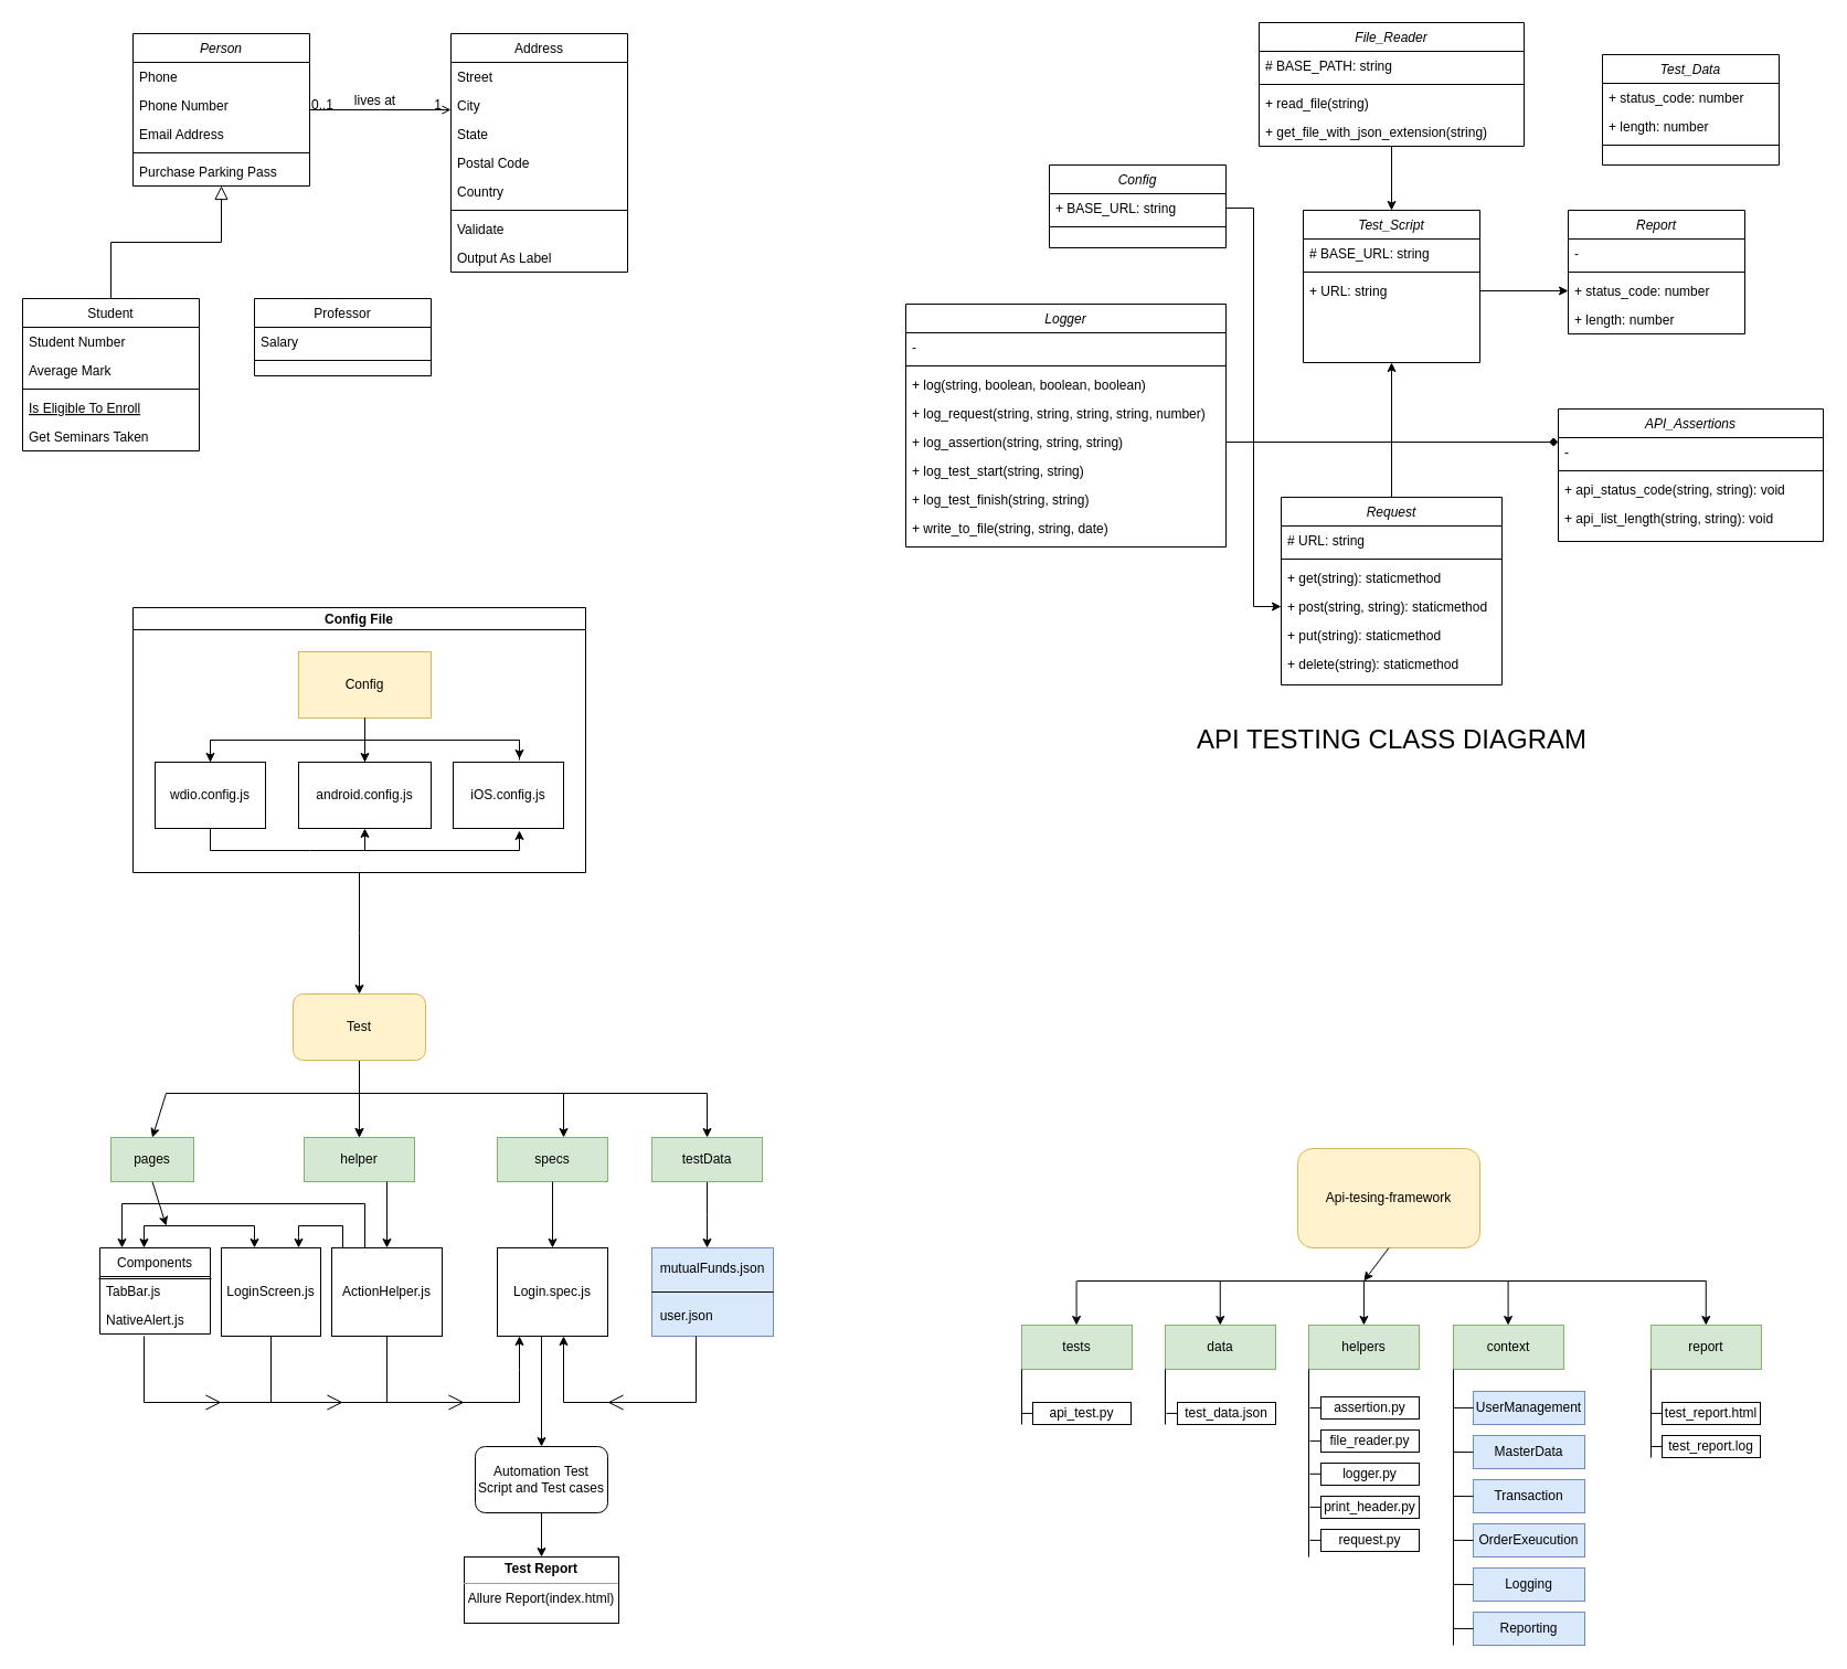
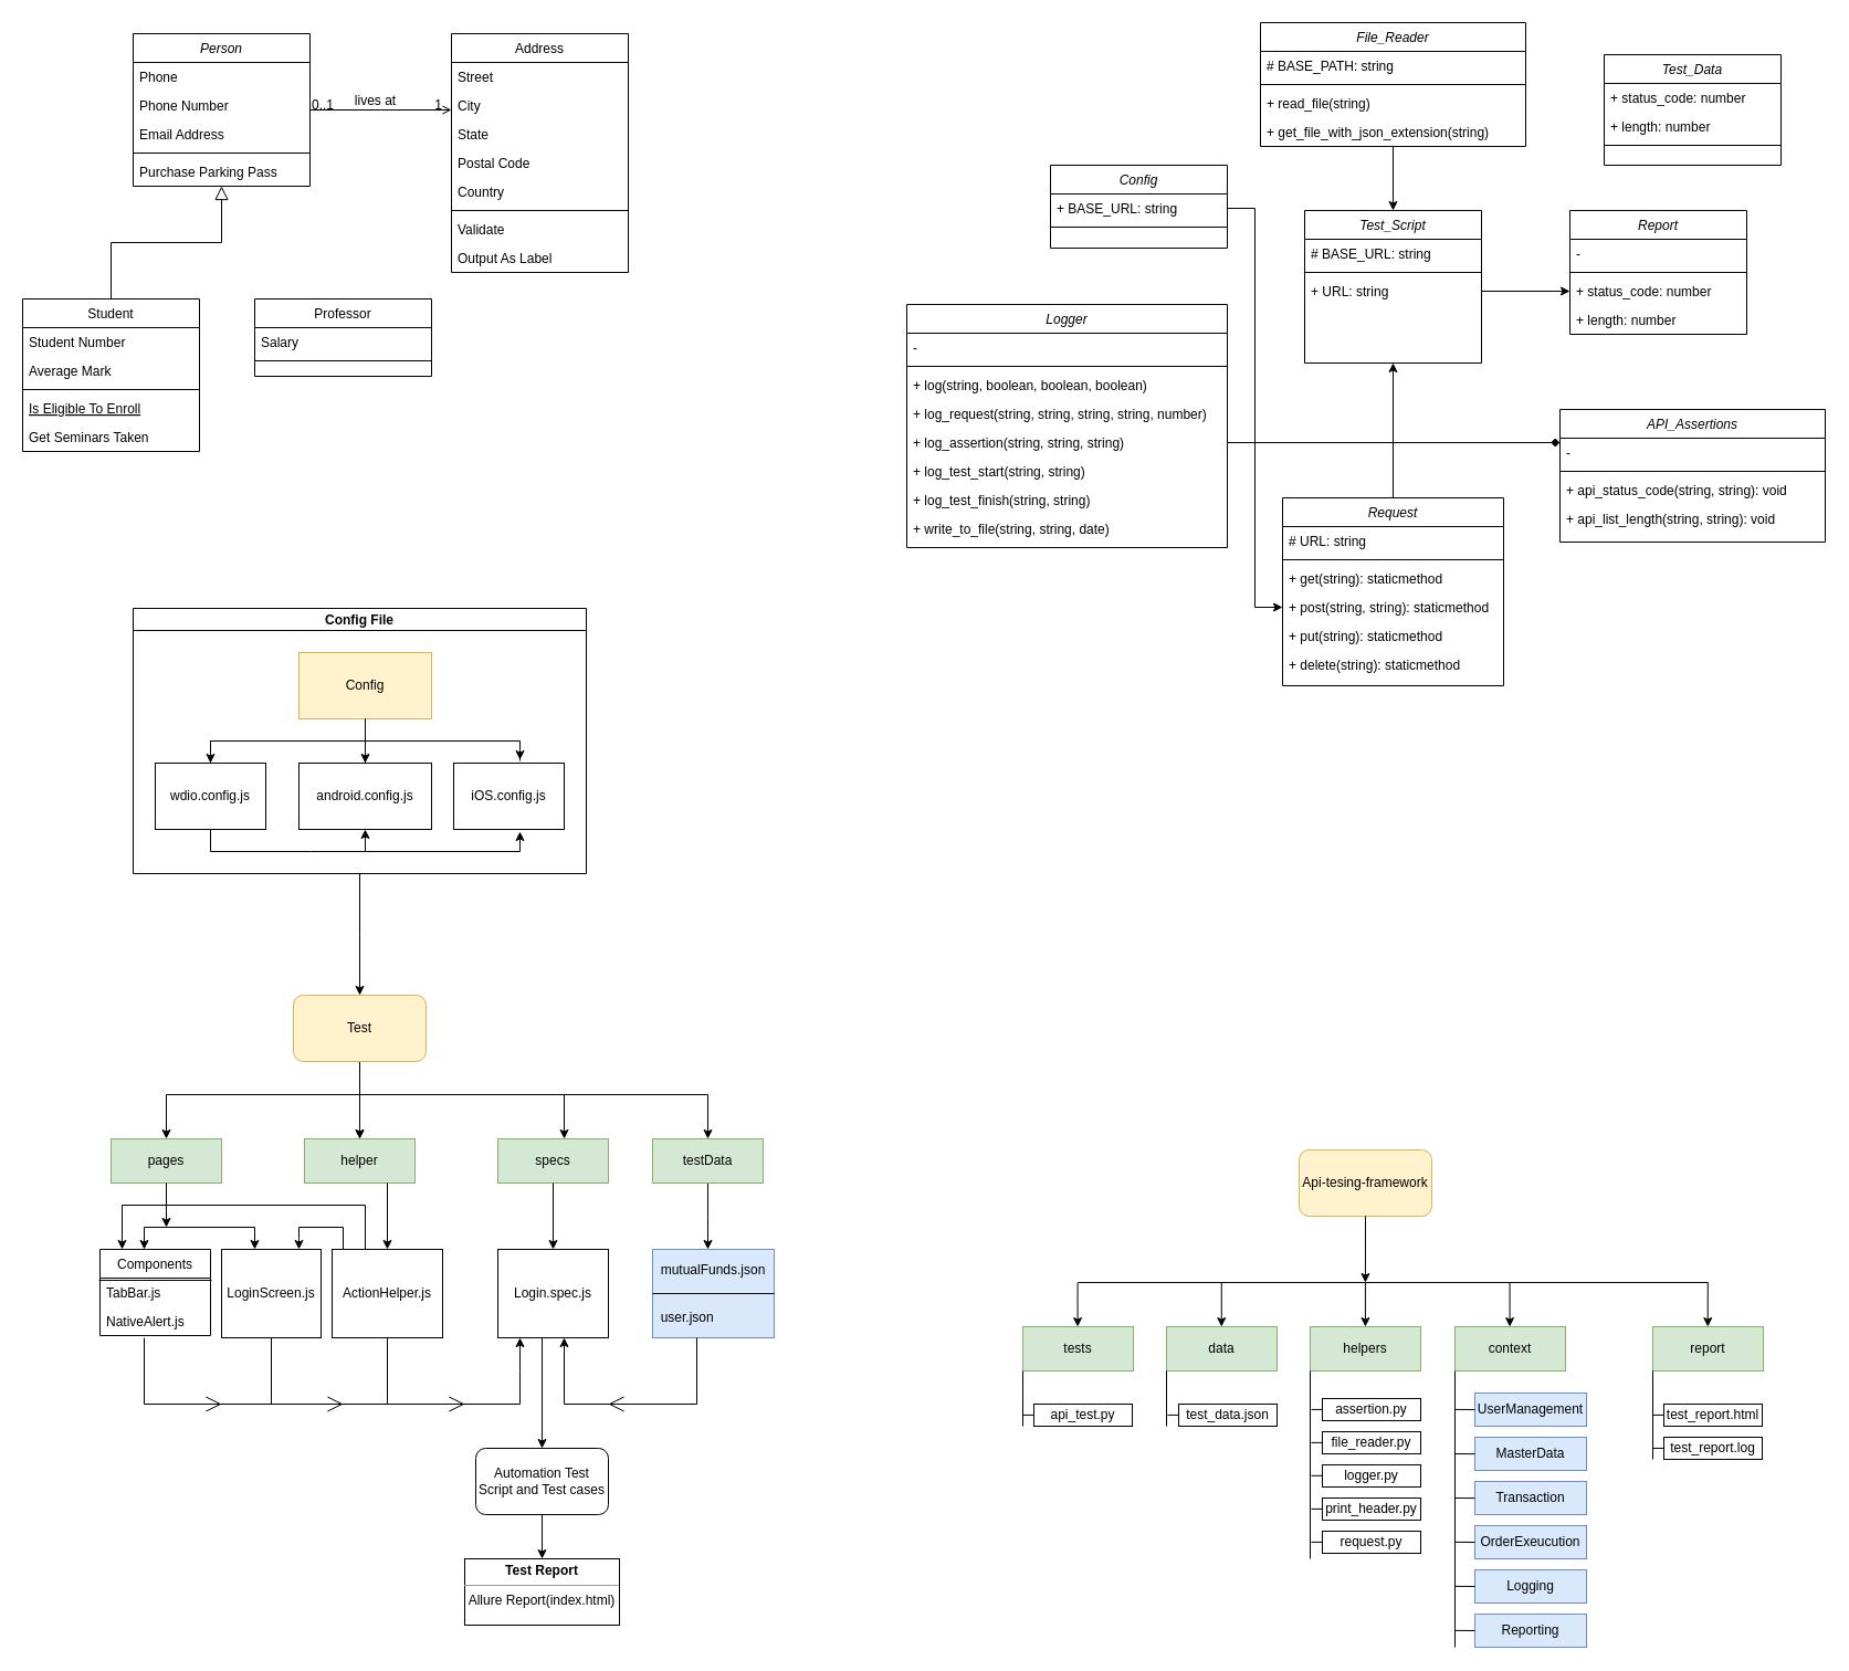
- <mxCell id="180" value="&lt;font style=&quot;font-size: 24px&quot;&gt;API TESTING CLASS DIAGRAM&lt;/font&gt;" style="text;html=1;align=center;verticalAlign=middle;resizable=0;points=[];autosize=1;strokeColor=none;fillColor=none;" vertex="1" parent="1"><mxGeometry x="1075" y="660" width="370" height="20" as="geometry" /></mxCell>
- <mxCell id="46" value="pages" style="rounded=0;whiteSpace=wrap;html=1;fillColor=#d5e8d4;strokeColor=#82b366;" vertex="1" parent="1"><mxGeometry x="100" y="1030" width="75" height="40" as="geometry" /></mxCell>
+ <mxCell id="46" value="pages" style="rounded=0;whiteSpace=wrap;html=1;fillColor=#d5e8d4;strokeColor=#82b366;" vertex="1" parent="1"><mxGeometry x="100" y="1030" width="100" height="40" as="geometry" /></mxCell>
- <mxCell id="97" value="Api-tesing-framework" style="rounded=1;whiteSpace=wrap;html=1;fillColor=#fff2cc;strokeColor=#d6b656;" vertex="1" parent="1"><mxGeometry x="1175" y="1040" width="165" height="90" as="geometry" /></mxCell>
+ <mxCell id="97" value="Api-tesing-framework" style="rounded=1;whiteSpace=wrap;html=1;fillColor=#fff2cc;strokeColor=#d6b656;" vertex="1" parent="1"><mxGeometry x="1175" y="1040" width="120" height="60" as="geometry" /></mxCell>
